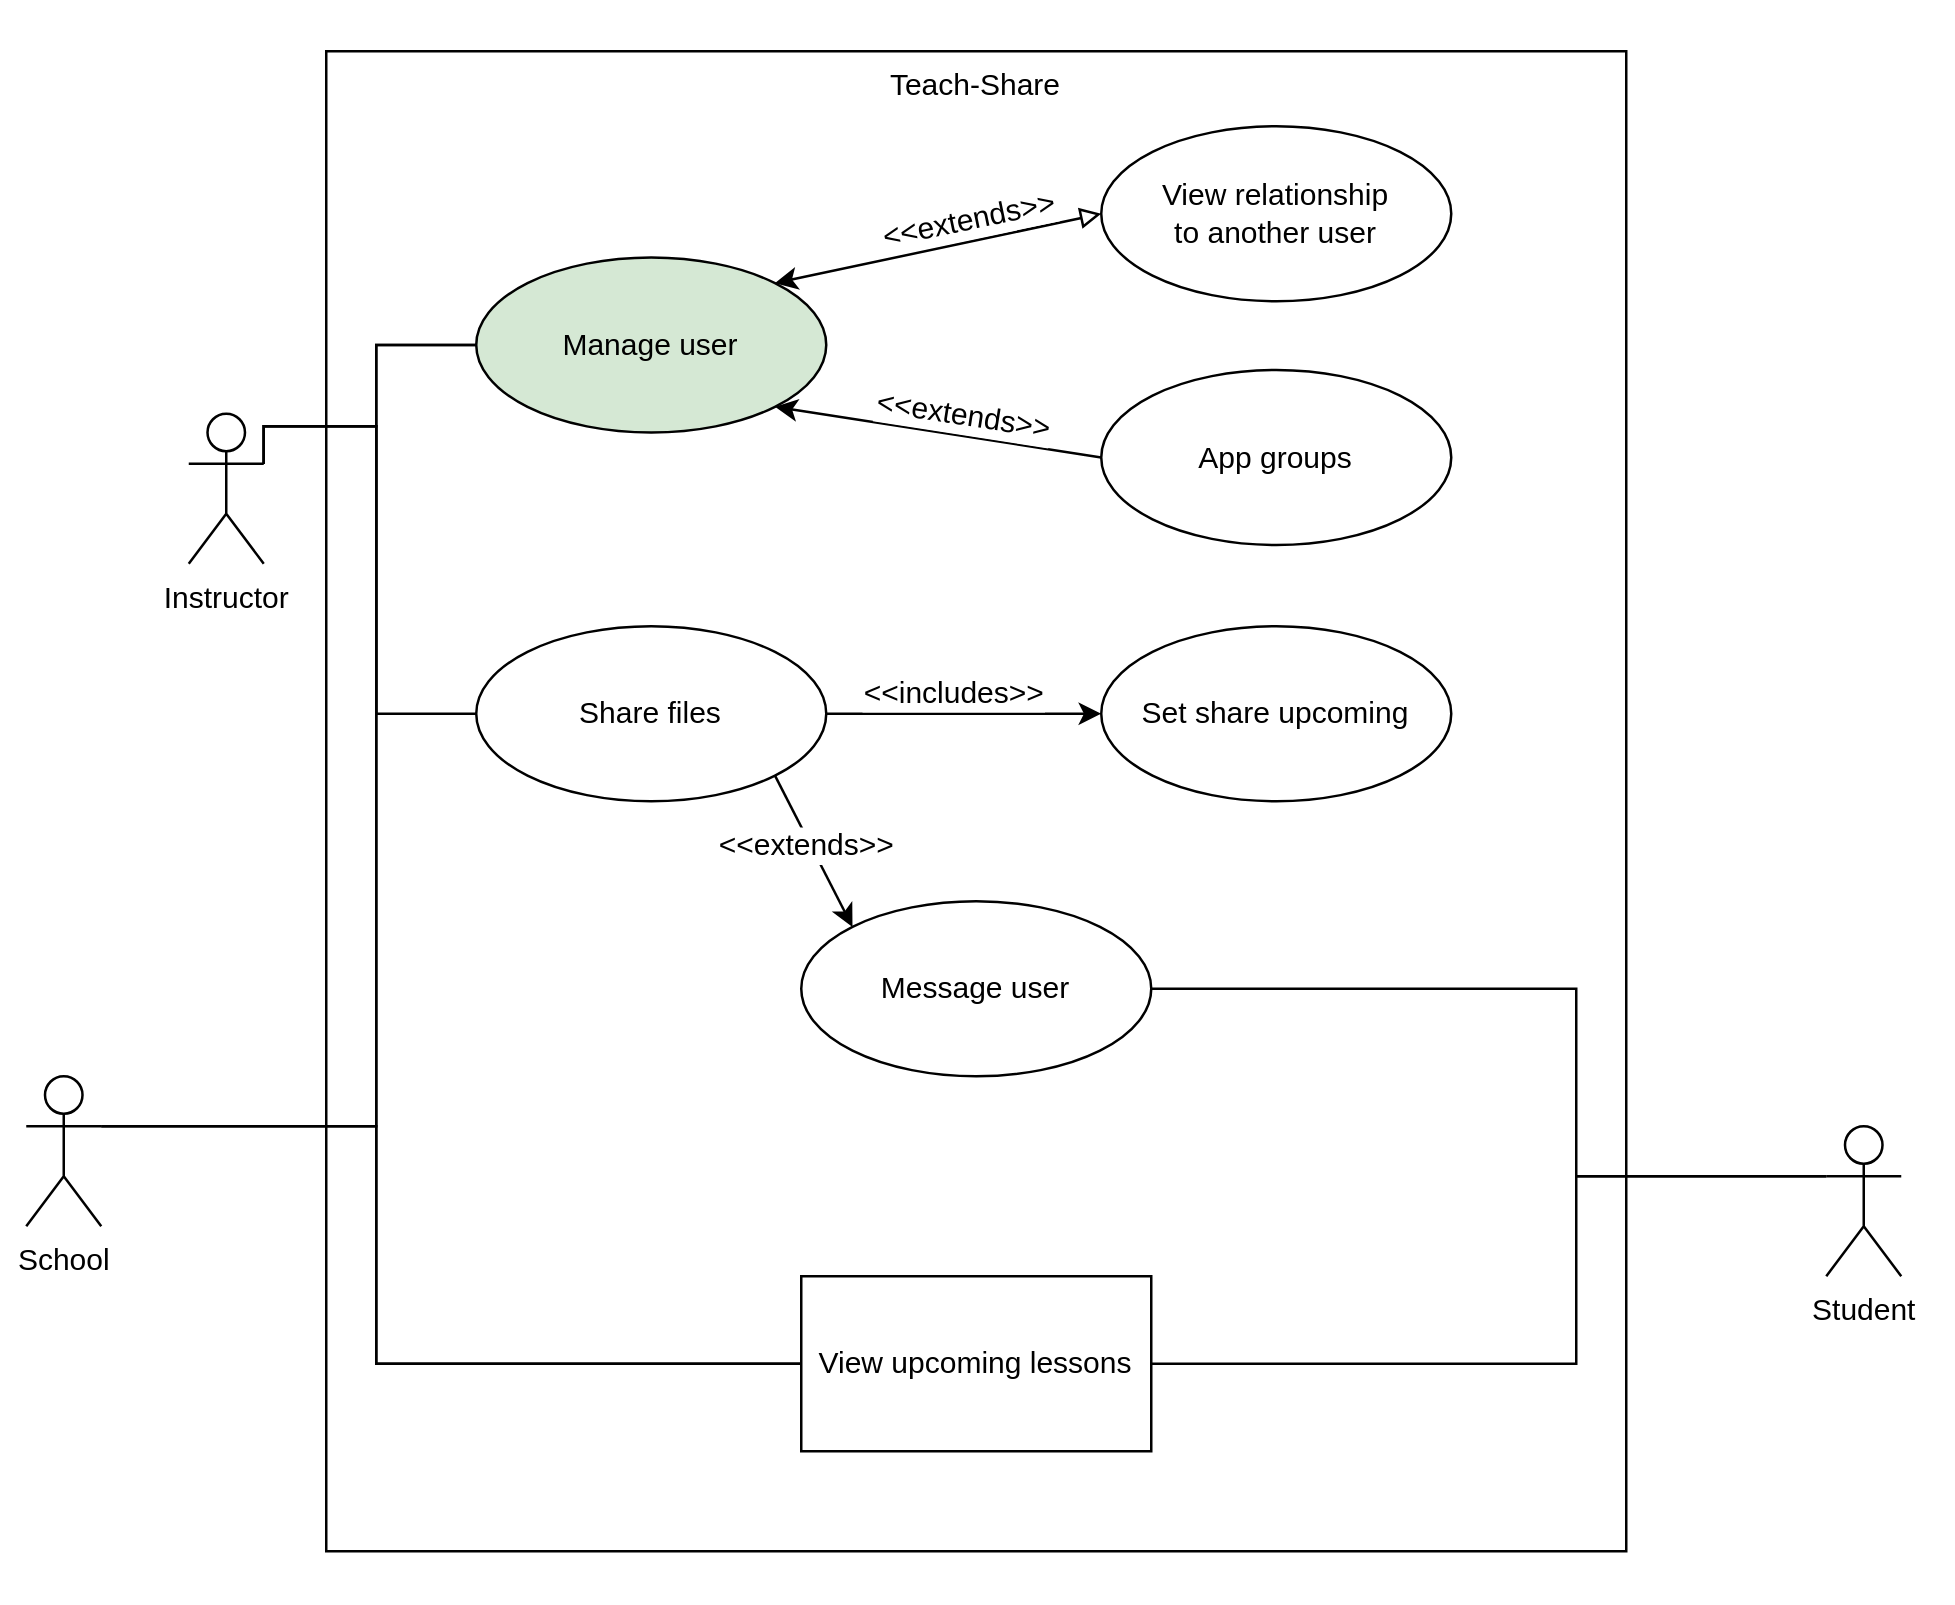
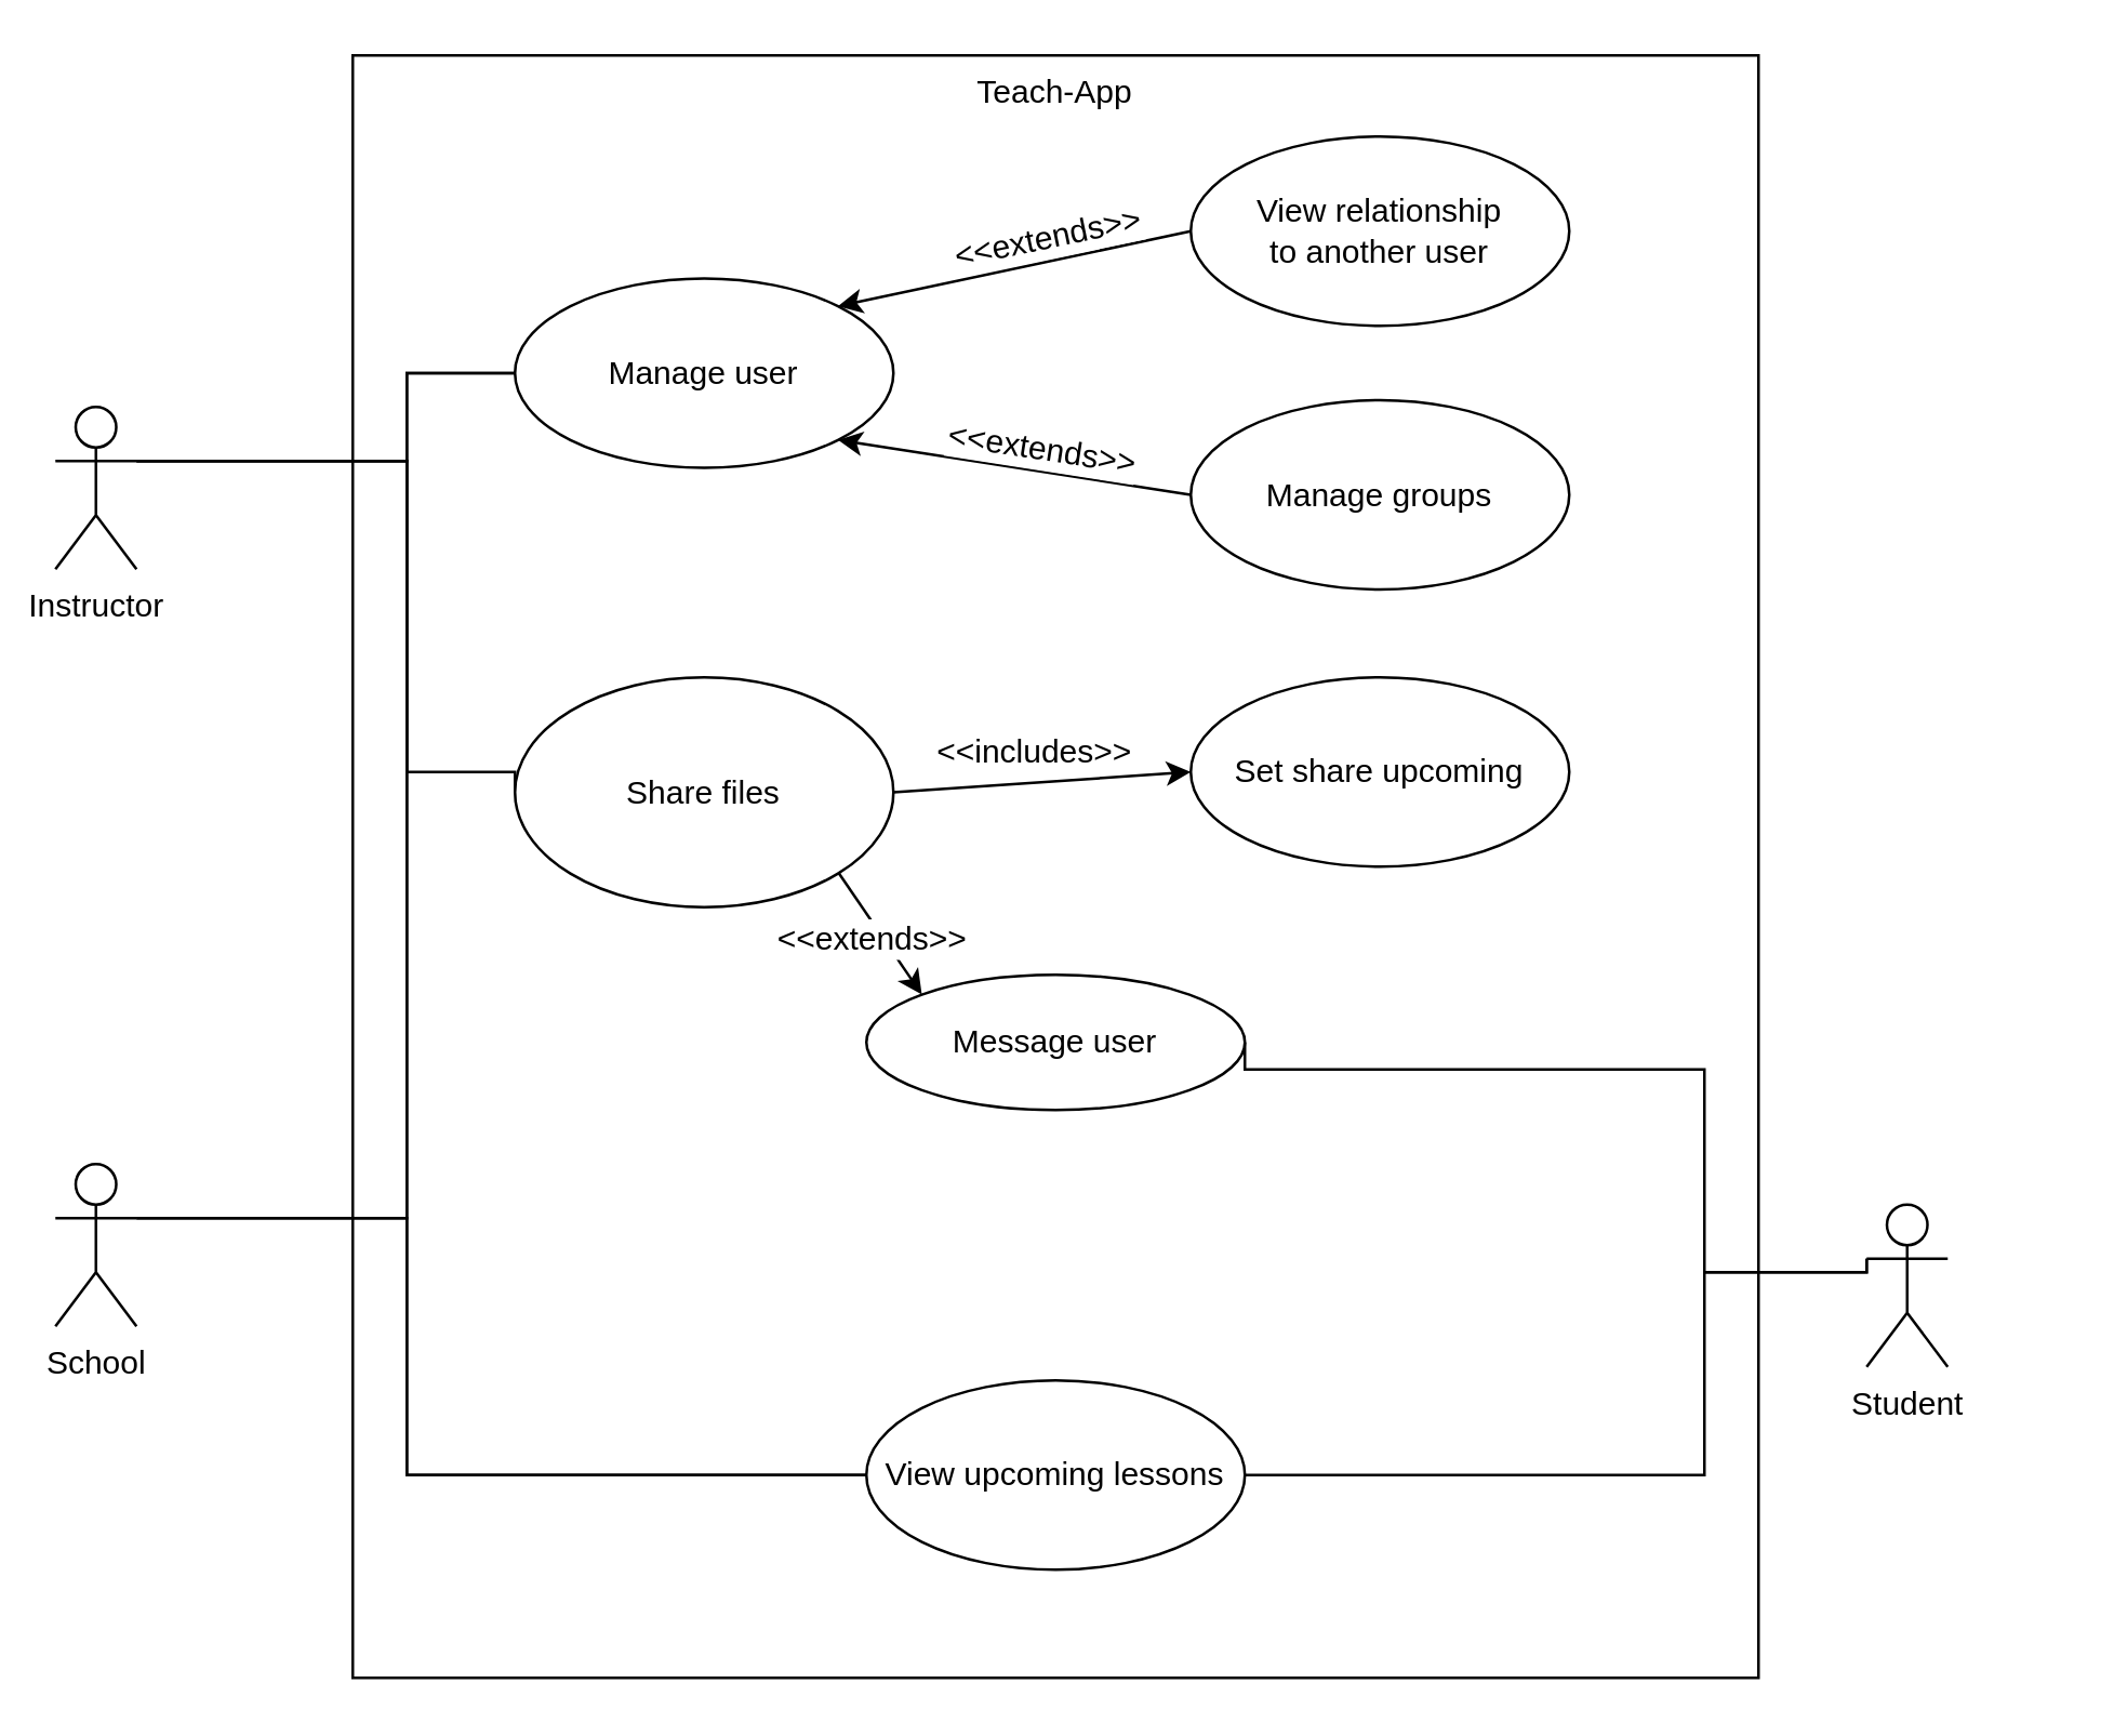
- <mxCell id="2" value="Teach-Share" style="whiteSpace=wrap;html=1;labelPosition=center;verticalLabelPosition=middle;align=center;verticalAlign=top;" vertex="1" parent="1"><mxGeometry x="130" y="20" width="520" height="600" as="geometry" /></mxCell>
+ <mxCell id="2" value="Teach-App" style="whiteSpace=wrap;html=1;labelPosition=center;verticalLabelPosition=middle;align=center;verticalAlign=top;" vertex="1" parent="1"><mxGeometry x="130" y="20" width="520" height="600" as="geometry" /></mxCell>
- <mxCell id="19" style="edgeStyle=none;rounded=0;jumpStyle=none;orthogonalLoop=1;jettySize=auto;html=1;exitX=1;exitY=0;exitDx=0;exitDy=0;entryX=0;entryY=0.5;entryDx=0;entryDy=0;endArrow=block;endFill=0;strokeColor=#000000;startArrow=classic;startFill=1;" edge="1" parent="1" source="23" target="26"><mxGeometry relative="1" as="geometry" /></mxCell>
+ <mxCell id="19" style="edgeStyle=none;rounded=0;jumpStyle=none;orthogonalLoop=1;jettySize=auto;html=1;exitX=1;exitY=0;exitDx=0;exitDy=0;entryX=0;entryY=0.5;entryDx=0;entryDy=0;endArrow=none;endFill=0;strokeColor=#000000;startArrow=classic;startFill=1;" edge="1" parent="1" source="23" target="26"><mxGeometry relative="1" as="geometry" /></mxCell>
- <mxCell id="23" value="Manage user" style="ellipse;whiteSpace=wrap;html=1;fillColor=#d5e8d4;" vertex="1" parent="1"><mxGeometry x="190" y="102.5" width="140" height="70" as="geometry" /></mxCell>
+ <mxCell id="23" value="Manage user" style="ellipse;whiteSpace=wrap;html=1;" vertex="1" parent="1"><mxGeometry x="190" y="102.5" width="140" height="70" as="geometry" /></mxCell>
- <mxCell id="27" value="App groups" style="ellipse;whiteSpace=wrap;html=1;" vertex="1" parent="1"><mxGeometry x="440" y="147.5" width="140" height="70" as="geometry" /></mxCell>
+ <mxCell id="27" value="Manage groups" style="ellipse;whiteSpace=wrap;html=1;" vertex="1" parent="1"><mxGeometry x="440" y="147.5" width="140" height="70" as="geometry" /></mxCell>
- <mxCell id="6" value="Instructor" style="shape=umlActor;verticalLabelPosition=bottom;labelBackgroundColor=#ffffff;verticalAlign=top;html=1;" vertex="1" parent="1"><mxGeometry x="75" y="165" width="30" height="60" as="geometry" /></mxCell>
+ <mxCell id="6" value="Instructor" style="shape=umlActor;verticalLabelPosition=bottom;labelBackgroundColor=#ffffff;verticalAlign=top;html=1;" vertex="1" parent="1"><mxGeometry x="20" y="150" width="30" height="60" as="geometry" /></mxCell>
- <mxCell id="18" value="Share files" style="ellipse;whiteSpace=wrap;html=1;" vertex="1" parent="1"><mxGeometry x="190" y="250" width="140" height="70" as="geometry" /></mxCell>
+ <mxCell id="18" value="Share files" style="ellipse;whiteSpace=wrap;html=1;" vertex="1" parent="1"><mxGeometry x="190" y="250" width="140" height="85" as="geometry" /></mxCell>
- <mxCell id="24" value="Message user" style="ellipse;whiteSpace=wrap;html=1;" vertex="1" parent="1"><mxGeometry x="320" y="360" width="140" height="70" as="geometry" /></mxCell>
+ <mxCell id="24" value="Message user" style="ellipse;whiteSpace=wrap;html=1;" vertex="1" parent="1"><mxGeometry x="320" y="360" width="140" height="50" as="geometry" /></mxCell>
- <mxCell id="12" value="School" style="shape=umlActor;verticalLabelPosition=bottom;labelBackgroundColor=#ffffff;verticalAlign=top;html=1;" vertex="1" parent="1"><mxGeometry x="10" y="430" width="30" height="60" as="geometry" /></mxCell>
+ <mxCell id="12" value="School" style="shape=umlActor;verticalLabelPosition=bottom;labelBackgroundColor=#ffffff;verticalAlign=top;html=1;" vertex="1" parent="1"><mxGeometry x="20" y="430" width="30" height="60" as="geometry" /></mxCell>
- <mxCell id="9" value="Student" style="shape=umlActor;verticalLabelPosition=bottom;labelBackgroundColor=#ffffff;verticalAlign=top;html=1;" vertex="1" parent="1"><mxGeometry x="730" y="450" width="30" height="60" as="geometry" /></mxCell>
+ <mxCell id="9" value="Student" style="shape=umlActor;verticalLabelPosition=bottom;labelBackgroundColor=#ffffff;verticalAlign=top;html=1;" vertex="1" parent="1"><mxGeometry x="690" y="445" width="30" height="60" as="geometry" /></mxCell>
- <mxCell id="13" value="View upcoming lessons" style="whiteSpace=wrap;html=1;rounded=0;" vertex="1" parent="1"><mxGeometry x="320" y="510" width="140" height="70" as="geometry" /></mxCell>
+ <mxCell id="13" value="View upcoming lessons" style="ellipse;whiteSpace=wrap;html=1;" vertex="1" parent="1"><mxGeometry x="320" y="510" width="140" height="70" as="geometry" /></mxCell>
